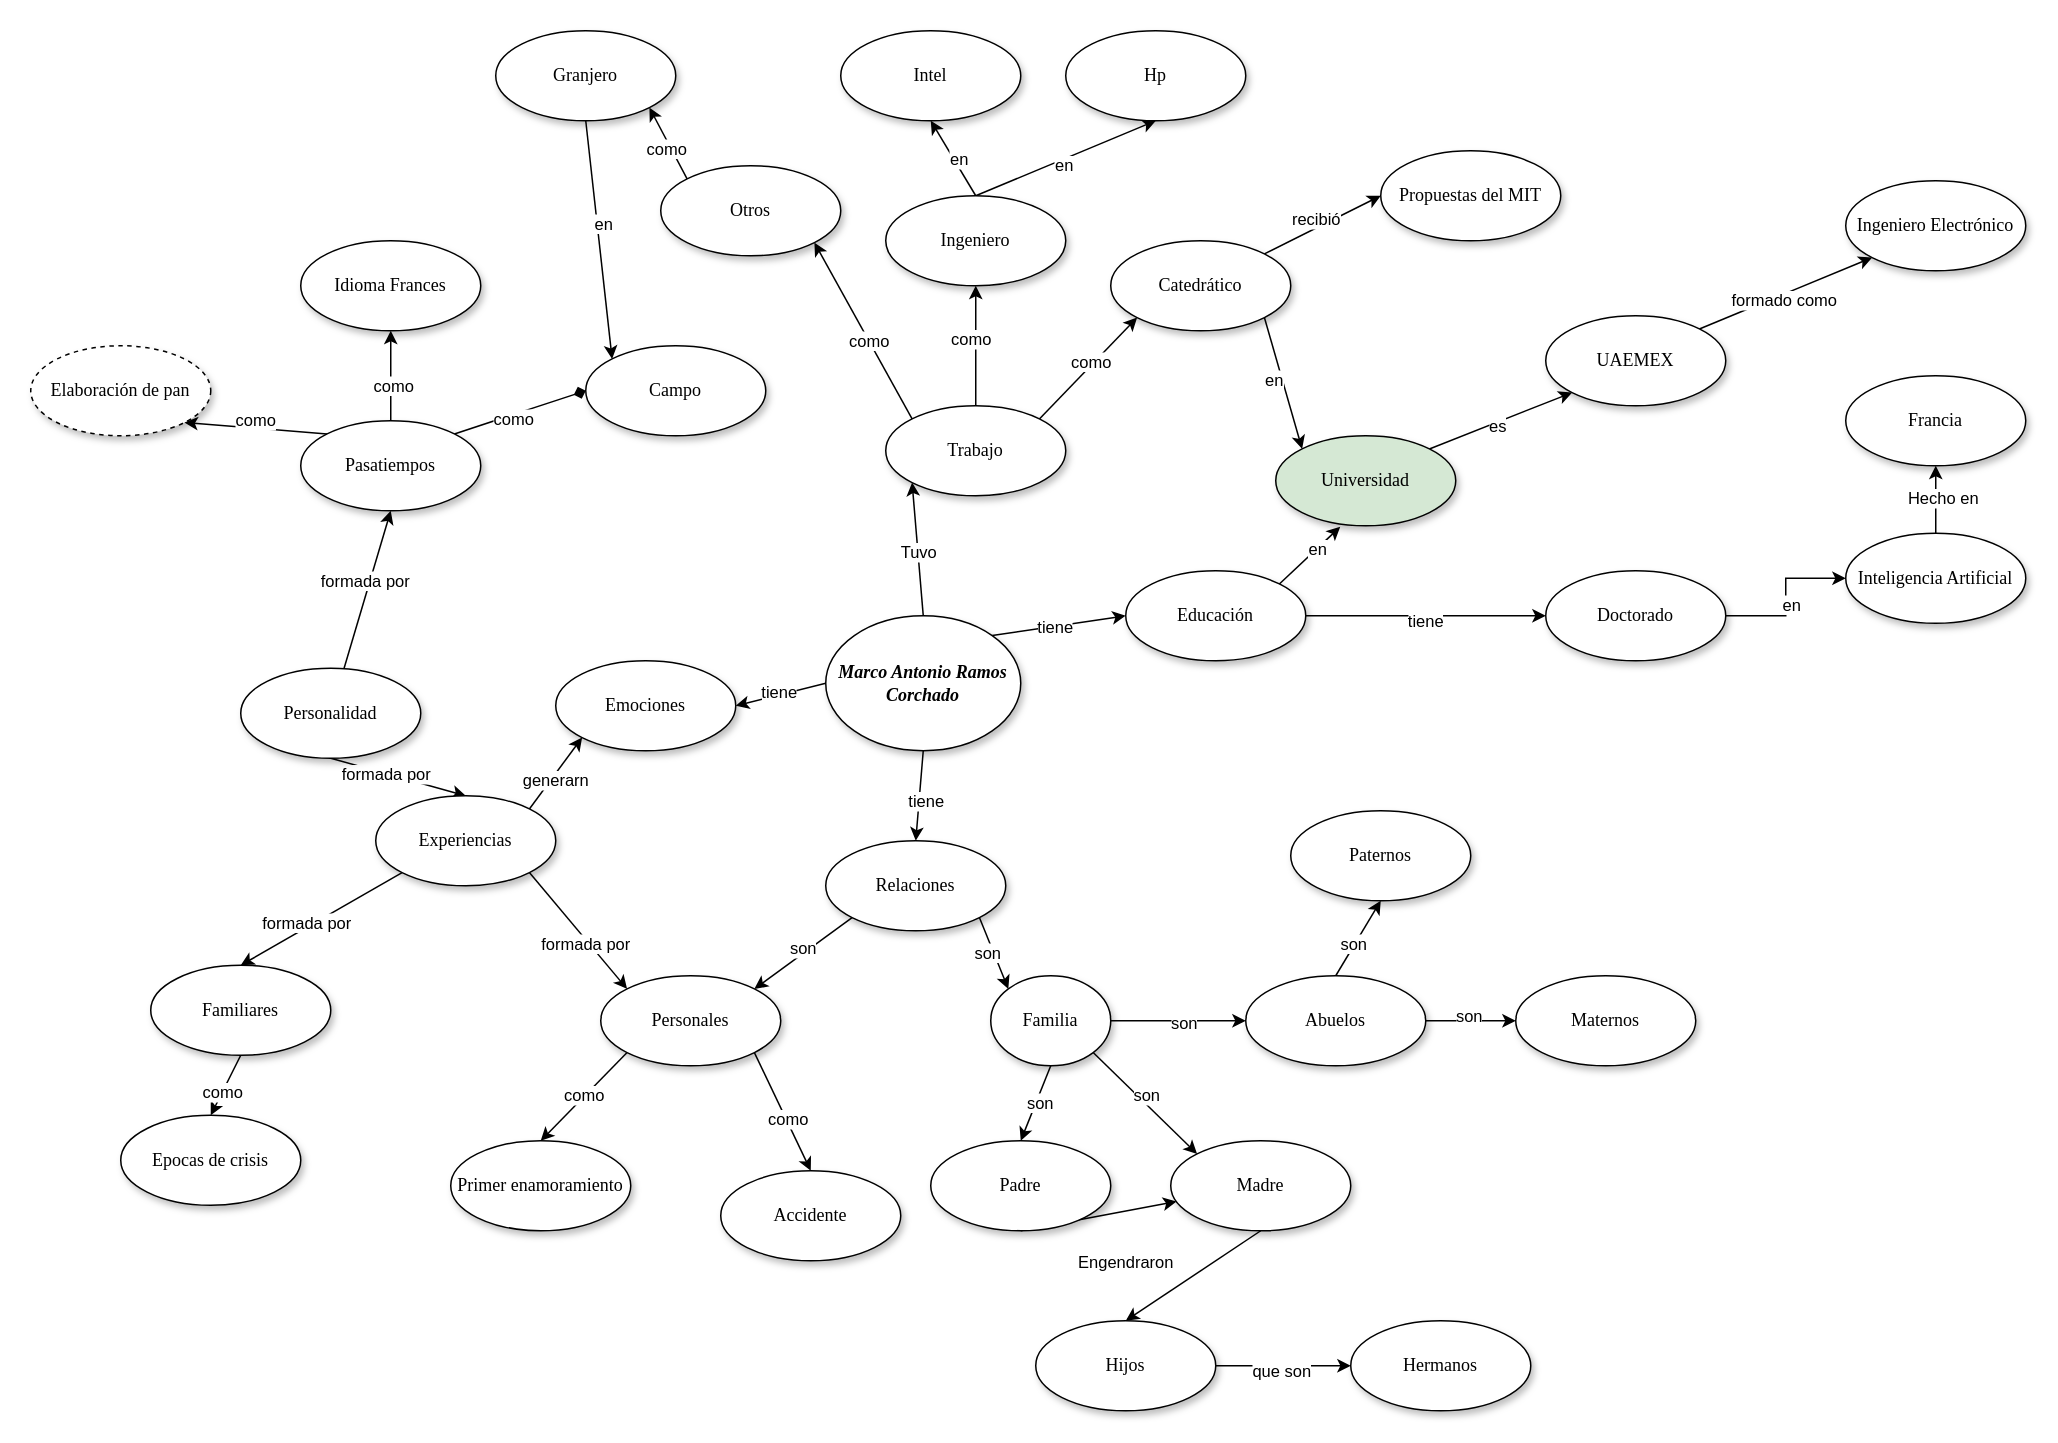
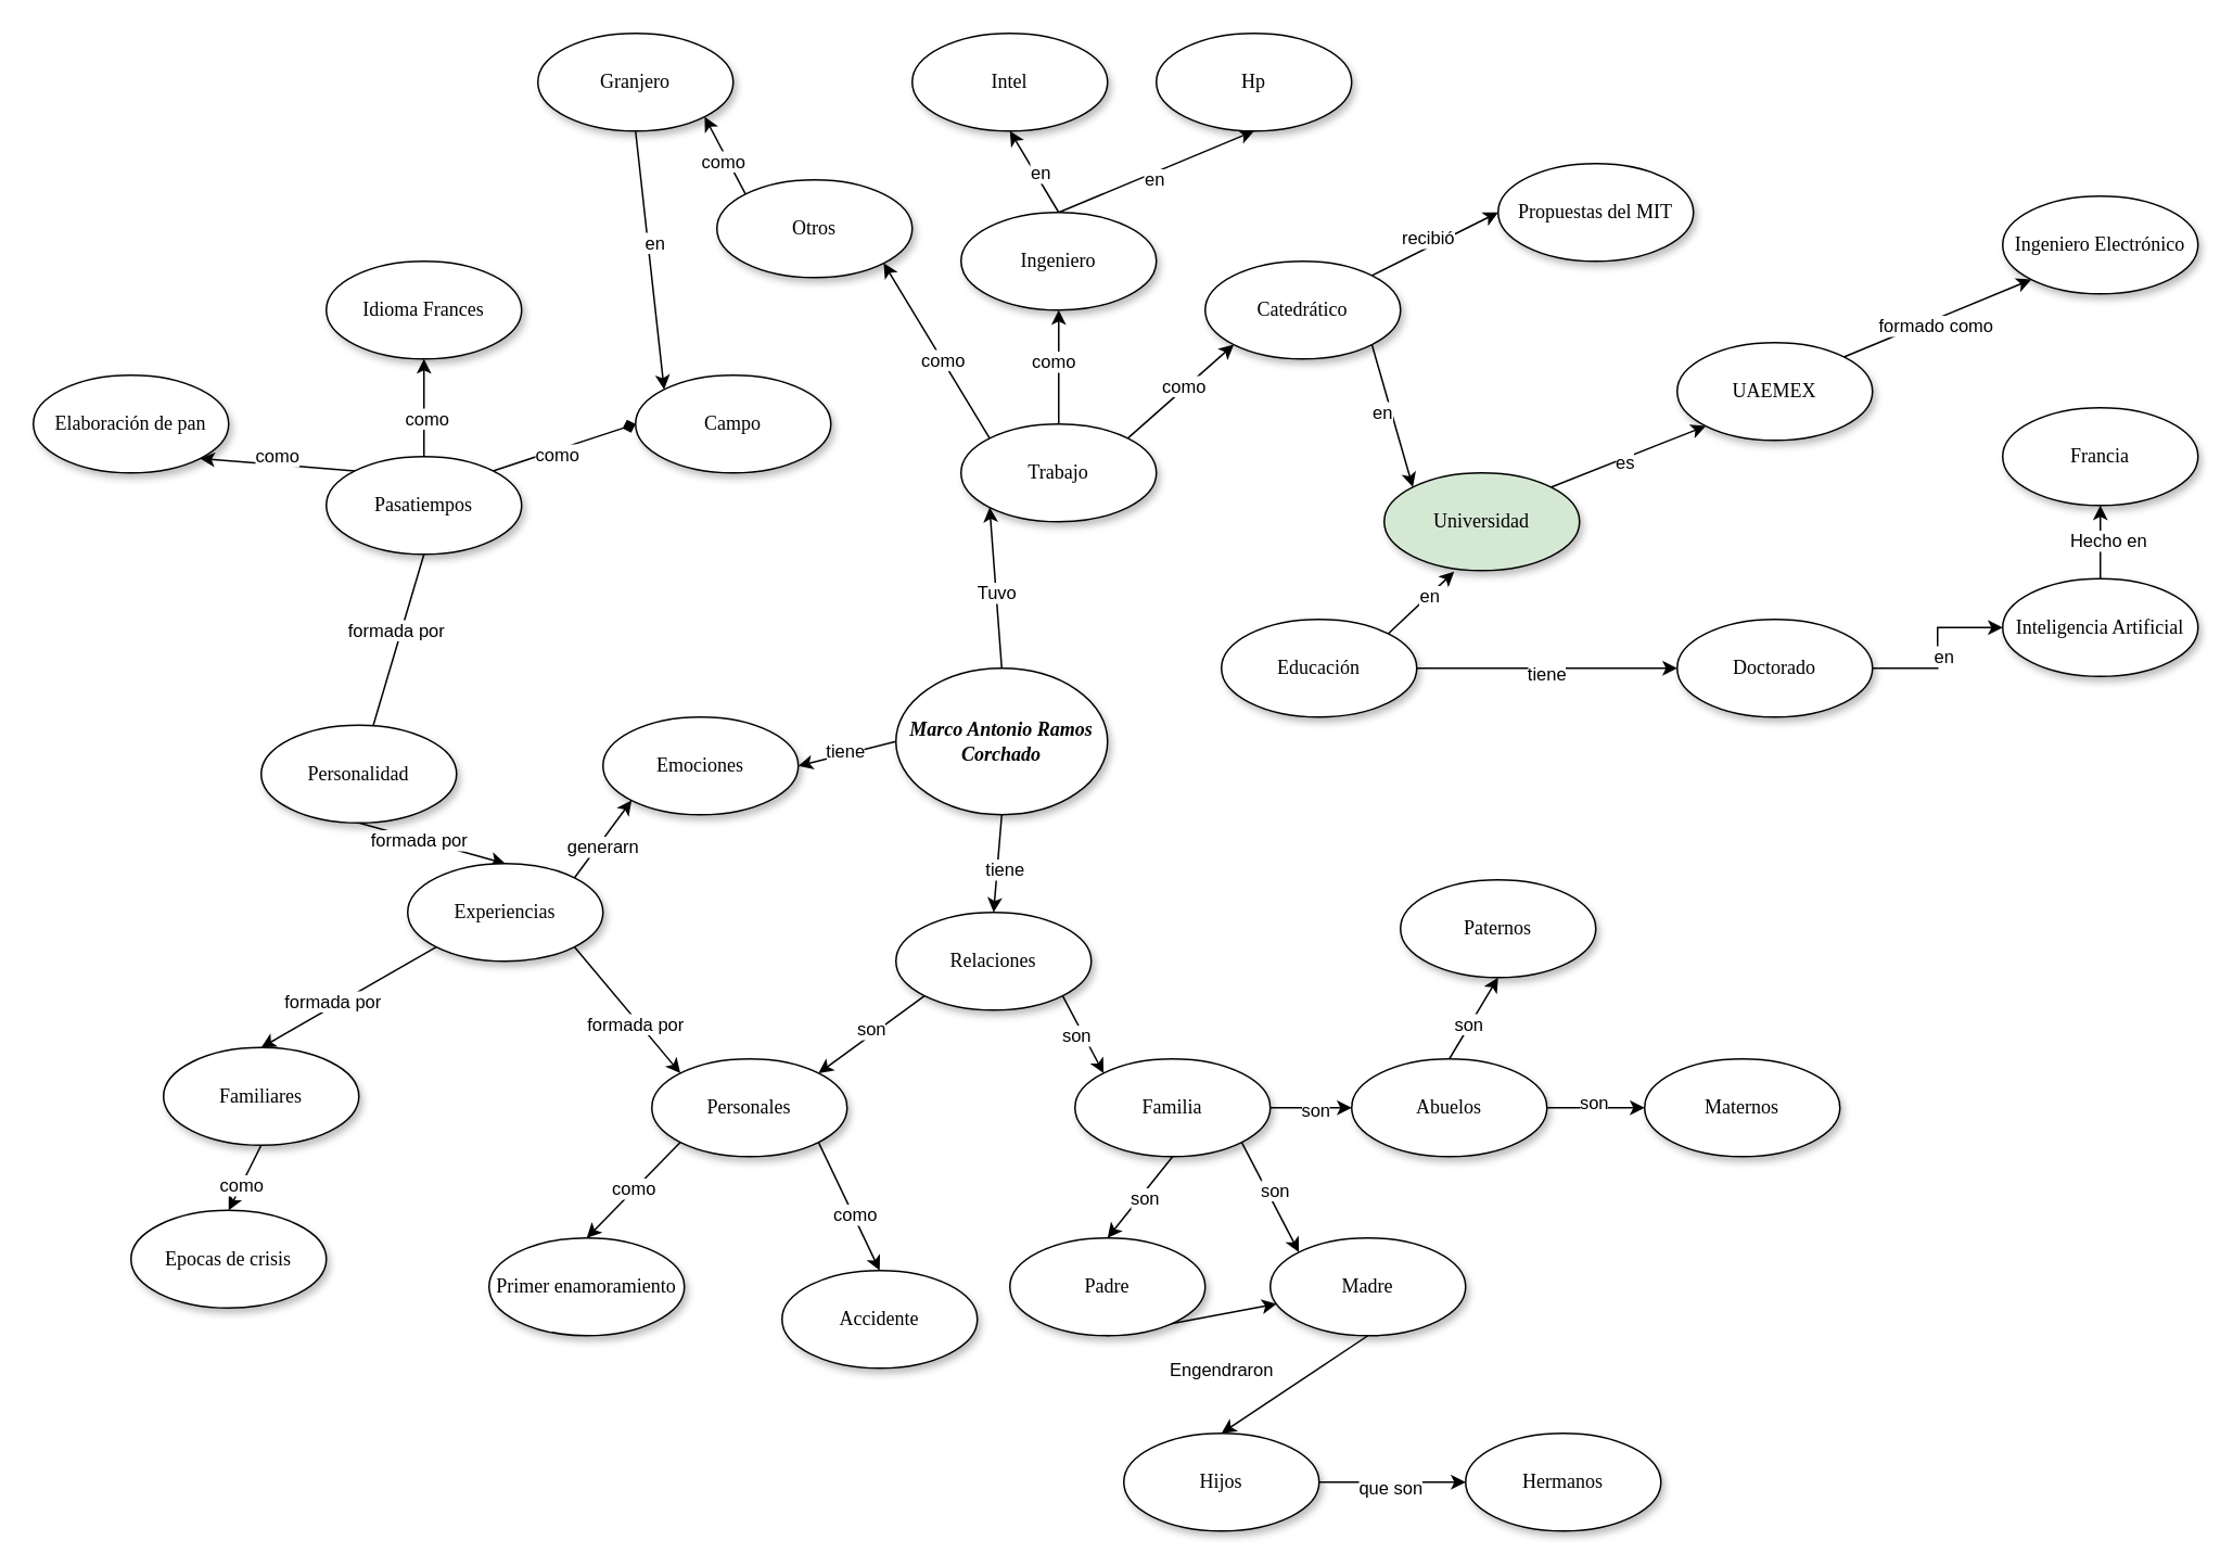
- <mxCell id="115" value="Elaboración de pan" style="ellipse;whiteSpace=wrap;html=1;rounded=0;shadow=1;comic=0;labelBackgroundColor=none;strokeWidth=1;fontFamily=Verdana;fontSize=12;align=center;dashed=1;" vertex="1" parent="1"><mxGeometry x="20" y="230" width="120" height="60" as="geometry" /></mxCell>
+ <mxCell id="115" value="Elaboración de pan" style="ellipse;whiteSpace=wrap;html=1;rounded=0;shadow=1;comic=0;labelBackgroundColor=none;strokeWidth=1;fontFamily=Verdana;fontSize=12;align=center;" vertex="1" parent="1"><mxGeometry x="20" y="230" width="120" height="60" as="geometry" /></mxCell>
- <mxCell id="28" value="Trabajo" style="ellipse;whiteSpace=wrap;html=1;rounded=0;shadow=1;comic=0;labelBackgroundColor=none;strokeWidth=1;fontFamily=Verdana;fontSize=12;align=center;" vertex="1" parent="1"><mxGeometry x="590" y="270" width="120" height="60" as="geometry" /></mxCell>
+ <mxCell id="28" value="Trabajo" style="ellipse;whiteSpace=wrap;html=1;rounded=0;shadow=1;comic=0;labelBackgroundColor=none;strokeWidth=1;fontFamily=Verdana;fontSize=12;align=center;" vertex="1" parent="1"><mxGeometry x="590" y="260" width="120" height="60" as="geometry" /></mxCell>
- <mxCell id="13" style="rounded=0;orthogonalLoop=1;jettySize=auto;html=1;entryX=0.5;entryY=1;entryDx=0;entryDy=0;" edge="1" parent="1" source="15" target="112"><mxGeometry relative="1" as="geometry" /></mxCell>
+ <mxCell id="13" style="rounded=0;orthogonalLoop=1;jettySize=auto;html=1;entryX=0.5;entryY=1;entryDx=0;entryDy=0;endArrow=none;" edge="1" parent="1" source="15" target="112"><mxGeometry relative="1" as="geometry" /></mxCell>
- <mxCell id="8" style="rounded=0;orthogonalLoop=1;jettySize=auto;html=1;exitX=1;exitY=0;exitDx=0;exitDy=0;entryX=0;entryY=0.5;entryDx=0;entryDy=0;" edge="1" parent="1" source="10" target="31"><mxGeometry relative="1" as="geometry" /></mxCell>
- <mxCell id="9" value="tiene" style="edgeLabel;html=1;align=center;verticalAlign=middle;resizable=0;points=[];" vertex="1" connectable="0" parent="8"><mxGeometry x="-0.059" relative="1" as="geometry"><mxPoint as="offset" /></mxGeometry></mxCell>
- <mxCell id="56" value="Familia" style="ellipse;whiteSpace=wrap;html=1;rounded=0;shadow=1;comic=0;labelBackgroundColor=none;strokeWidth=1;fontFamily=Verdana;fontSize=12;align=center;" vertex="1" parent="1"><mxGeometry x="660" y="650" width="80" height="60" as="geometry" /></mxCell>
+ <mxCell id="56" value="Familia" style="ellipse;whiteSpace=wrap;html=1;rounded=0;shadow=1;comic=0;labelBackgroundColor=none;strokeWidth=1;fontFamily=Verdana;fontSize=12;align=center;" vertex="1" parent="1"><mxGeometry x="660" y="650" width="120" height="60" as="geometry" /></mxCell>
